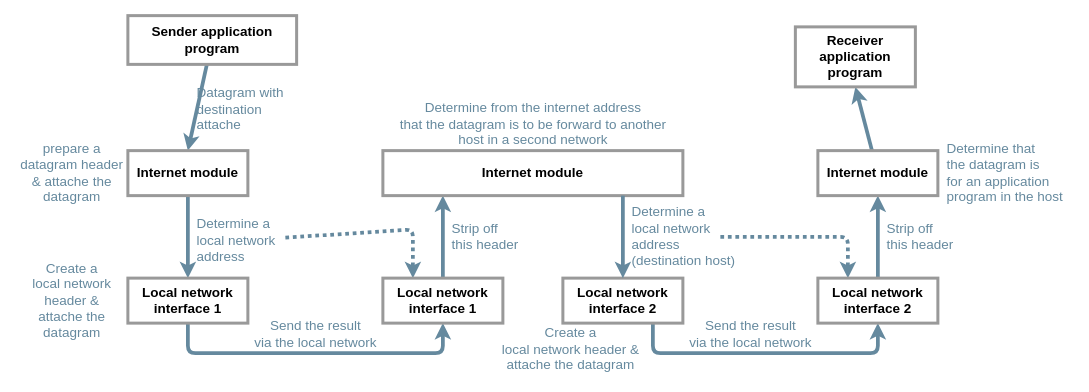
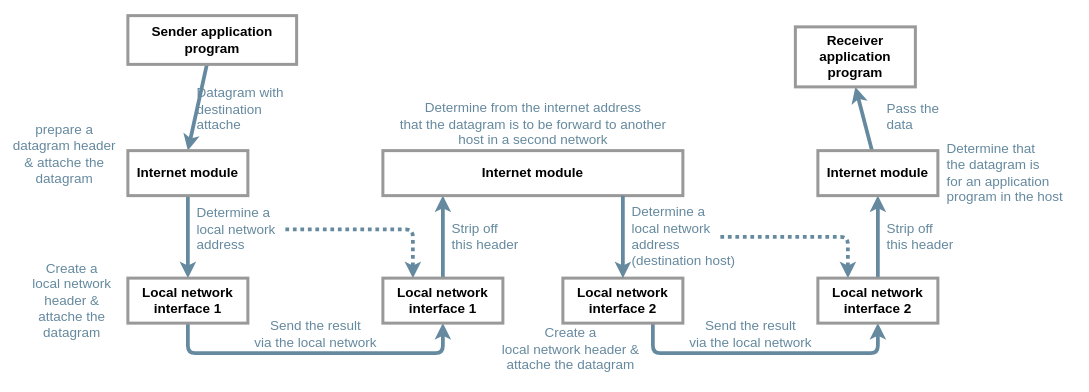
+ <mxCell id="34" value="&lt;font color=&quot;#65899e&quot;&gt;Pass the &lt;br&gt;data&lt;br&gt;&lt;/font&gt;" style="text;html=1;align=left;verticalAlign=middle;resizable=0;points=[];autosize=1;strokeColor=none;fillColor=none;fontSize=18;fontColor=#000000;" vertex="1" parent="1"><mxGeometry x="1180" y="130" width="90" height="50" as="geometry" /></mxCell>
- <mxCell id="11" value="&lt;font color=&quot;#65899e&quot;&gt;prepare a&lt;br&gt;datagram header&lt;br&gt;&amp;amp; attache the&lt;br&gt;datagram&lt;br&gt;&lt;/font&gt;" style="text;html=1;align=center;verticalAlign=middle;resizable=0;points=[];autosize=1;strokeColor=none;fillColor=none;fontSize=18;fontColor=#000000;" vertex="1" parent="1"><mxGeometry x="20" y="185" width="150" height="90" as="geometry" /></mxCell>
+ <mxCell id="11" value="&lt;font color=&quot;#65899e&quot;&gt;prepare a&lt;br&gt;datagram header&lt;br&gt;&amp;amp; attache the&lt;br&gt;datagram&lt;br&gt;&lt;/font&gt;" style="text;html=1;align=center;verticalAlign=middle;resizable=0;points=[];autosize=1;strokeColor=none;fillColor=none;fontSize=18;fontColor=#000000;" vertex="1" parent="1"><mxGeometry x="10" y="160" width="150" height="90" as="geometry" /></mxCell>
- <mxCell id="8" value="&lt;font color=&quot;#65899e&quot;&gt;Determine a &lt;br&gt;local network &lt;br&gt;address&lt;br&gt;&lt;/font&gt;" style="text;html=1;align=left;verticalAlign=middle;resizable=0;points=[];autosize=1;strokeColor=none;fillColor=none;fontSize=18;fontColor=#000000;" vertex="1" parent="1"><mxGeometry x="260" y="285" width="120" height="70" as="geometry" /></mxCell>
+ <mxCell id="8" value="&lt;font color=&quot;#65899e&quot;&gt;Determine a &lt;br&gt;local network &lt;br&gt;address&lt;br&gt;&lt;/font&gt;" style="text;html=1;align=left;verticalAlign=middle;resizable=0;points=[];autosize=1;strokeColor=none;fillColor=none;fontSize=18;fontColor=#000000;" vertex="1" parent="1"><mxGeometry x="260" y="270" width="120" height="70" as="geometry" /></mxCell>
